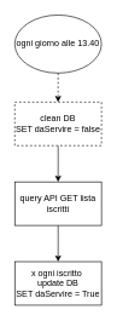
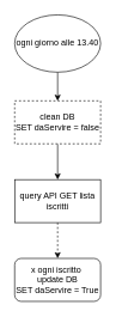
- <mxCell id="2" style="edgeStyle=orthogonalEdgeStyle;rounded=0;orthogonalLoop=1;jettySize=auto;html=1;exitX=0.5;exitY=1;exitDx=0;exitDy=0;entryX=0.5;entryY=0;entryDx=0;entryDy=0;dashed=1;" edge="1" parent="1" source="3" target="5"><mxGeometry relative="1" as="geometry" /></mxCell>
+ <mxCell id="2" style="edgeStyle=orthogonalEdgeStyle;rounded=0;orthogonalLoop=1;jettySize=auto;html=1;exitX=0.5;exitY=1;exitDx=0;exitDy=0;entryX=0.5;entryY=0;entryDx=0;entryDy=0;" edge="1" parent="1" source="3" target="5"><mxGeometry relative="1" as="geometry" /></mxCell>
- <mxCell id="6" style="edgeStyle=orthogonalEdgeStyle;rounded=0;orthogonalLoop=1;jettySize=auto;html=1;exitX=0.5;exitY=1;exitDx=0;exitDy=0;entryX=0.5;entryY=0;entryDx=0;entryDy=0;" edge="1" parent="1" source="7" target="8"><mxGeometry relative="1" as="geometry" /></mxCell>
+ <mxCell id="6" style="edgeStyle=orthogonalEdgeStyle;rounded=0;orthogonalLoop=1;jettySize=auto;html=1;exitX=0.5;exitY=1;exitDx=0;exitDy=0;entryX=0.5;entryY=0;entryDx=0;entryDy=0;dashed=1;" edge="1" parent="1" source="7" target="8"><mxGeometry relative="1" as="geometry" /></mxCell>
- <mxCell id="8" value="x ogni iscritto&amp;nbsp;&lt;br&gt;update DB&lt;br&gt;SET daServire = True" style="rounded=0;whiteSpace=wrap;html=1;" vertex="1" parent="1"><mxGeometry x="20" y="360" width="120" height="60" as="geometry" /></mxCell>
+ <mxCell id="8" value="x ogni iscritto&amp;nbsp;&lt;br&gt;update DB&lt;br&gt;SET daServire = True" style="whiteSpace=wrap;html=1;rounded=1;" vertex="1" parent="1"><mxGeometry x="20" y="360" width="120" height="60" as="geometry" /></mxCell>
